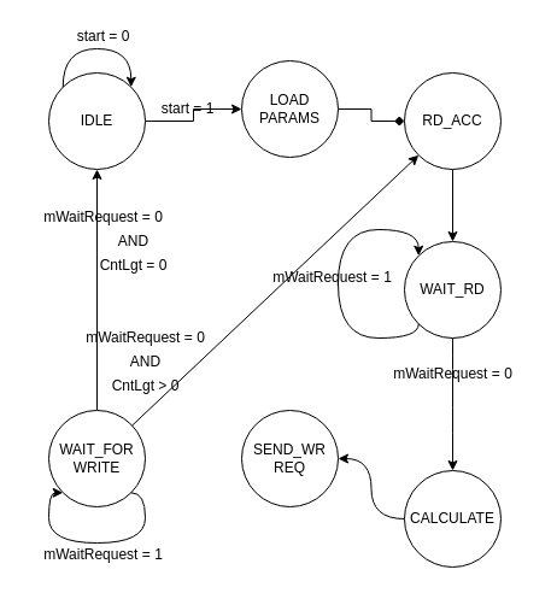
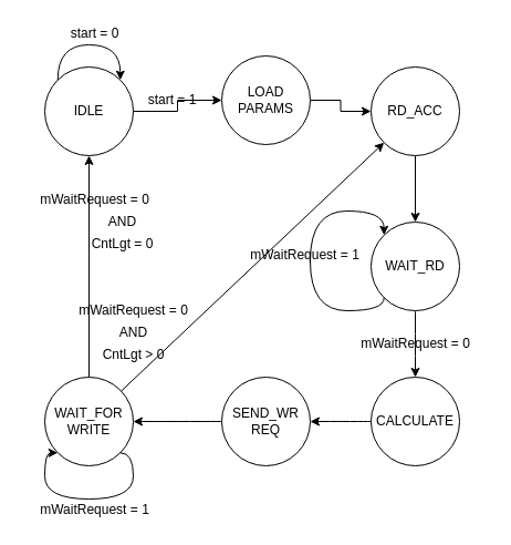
- <mxCell id="4" value="" style="edgeStyle=orthogonalEdgeStyle;rounded=0;orthogonalLoop=1;jettySize=auto;html=1;endArrow=diamond;" edge="1" parent="1" source="5" target="7"><mxGeometry relative="1" as="geometry" /></mxCell>
+ <mxCell id="4" value="" style="edgeStyle=orthogonalEdgeStyle;rounded=0;orthogonalLoop=1;jettySize=auto;html=1;" edge="1" parent="1" source="5" target="7"><mxGeometry relative="1" as="geometry" /></mxCell>
+ <mxCell id="18" value="" style="edgeStyle=orthogonalEdgeStyle;curved=1;orthogonalLoop=1;jettySize=auto;html=1;" edge="1" parent="1" source="19" target="21"><mxGeometry relative="1" as="geometry" /></mxCell>
- <mxCell id="16" value="CALCULATE" style="ellipse;whiteSpace=wrap;html=1;aspect=fixed;" vertex="1" parent="1"><mxGeometry x="335" y="390" width="80" height="80" as="geometry" /></mxCell>
+ <mxCell id="16" value="CALCULATE" style="ellipse;whiteSpace=wrap;html=1;aspect=fixed;" vertex="1" parent="1"><mxGeometry x="335" y="340" width="80" height="80" as="geometry" /></mxCell>
